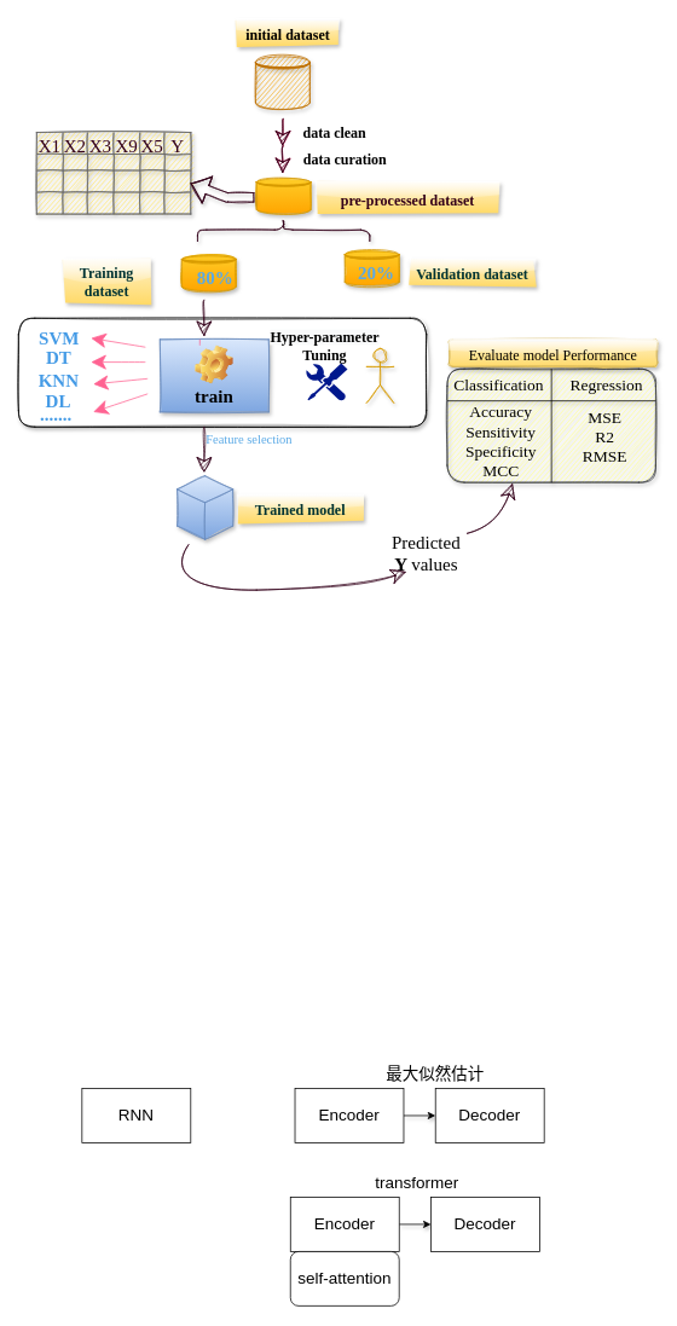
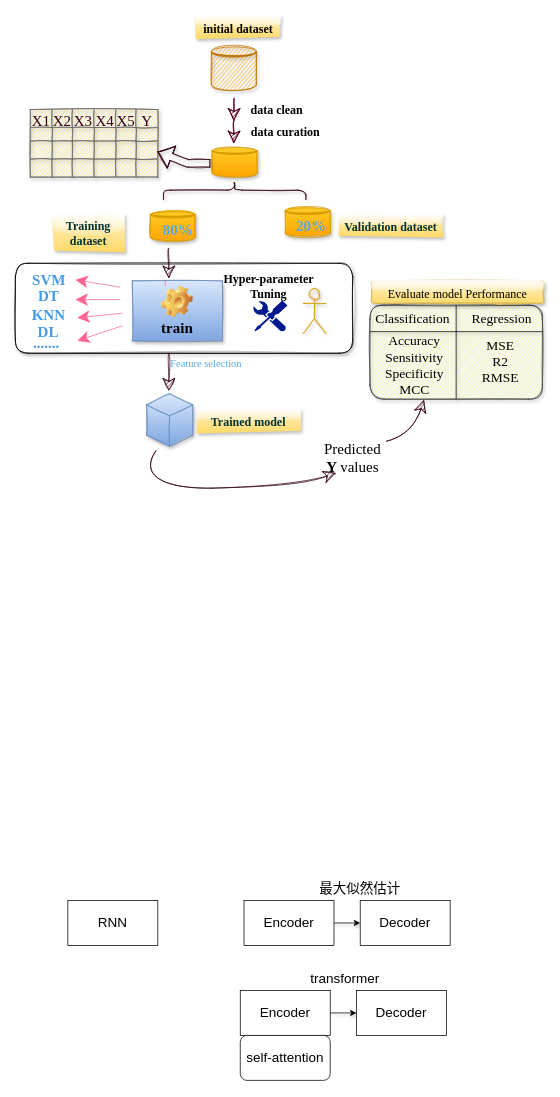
- <mxCell id="12" value="X9" style="shape=partialRectangle;html=1;whiteSpace=wrap;connectable=0;overflow=hidden;fillColor=none;top=0;left=0;bottom=0;right=0;pointerEvents=1;rounded=0;shadow=1;glass=0;sketch=1;hachureGap=4;strokeColor=#FF6392;fontFamily=Architects Daughter;fontSource=https%3A%2F%2Ffonts.googleapis.com%2Fcss%3Ffamily%3DArchitects%2BDaughter;fontSize=20;fontColor=#33001A;" parent="8" vertex="1"><mxGeometry x="85" width="29" height="24" as="geometry"><mxRectangle width="29" height="24" as="alternateBounds" /></mxGeometry></mxCell>
+ <mxCell id="12" value="X4" style="shape=partialRectangle;html=1;whiteSpace=wrap;connectable=0;overflow=hidden;fillColor=none;top=0;left=0;bottom=0;right=0;pointerEvents=1;rounded=0;shadow=1;glass=0;sketch=1;hachureGap=4;strokeColor=#FF6392;fontFamily=Architects Daughter;fontSource=https%3A%2F%2Ffonts.googleapis.com%2Fcss%3Ffamily%3DArchitects%2BDaughter;fontSize=20;fontColor=#33001A;" parent="8" vertex="1"><mxGeometry x="85" width="29" height="24" as="geometry"><mxRectangle width="29" height="24" as="alternateBounds" /></mxGeometry></mxCell>
- <mxCell id="81" value="&lt;span style=&quot;color: rgb(51, 0, 26); font-size: 16px; font-weight: 700;&quot;&gt;pre-processed dataset&lt;/span&gt;" style="text;html=1;strokeColor=none;fillColor=#fff2cc;align=center;verticalAlign=middle;whiteSpace=wrap;rounded=0;shadow=1;sketch=1;hachureGap=4;fontFamily=Architects Daughter;fontSource=https%3A%2F%2Ffonts.googleapis.com%2Fcss%3Ffamily%3DArchitects%2BDaughter;fontSize=20;glass=1;gradientColor=#ffd966;" parent="1" vertex="1"><mxGeometry x="348.75" y="200" width="201.25" height="35" as="geometry" /></mxCell>
